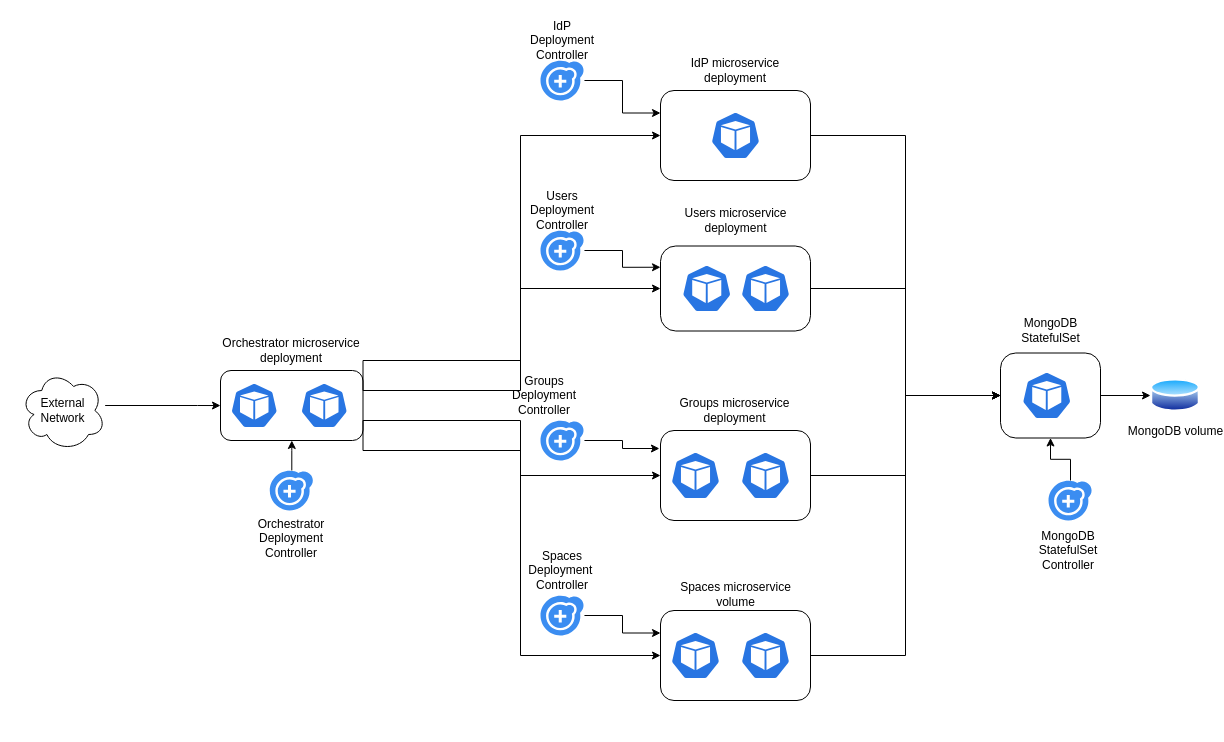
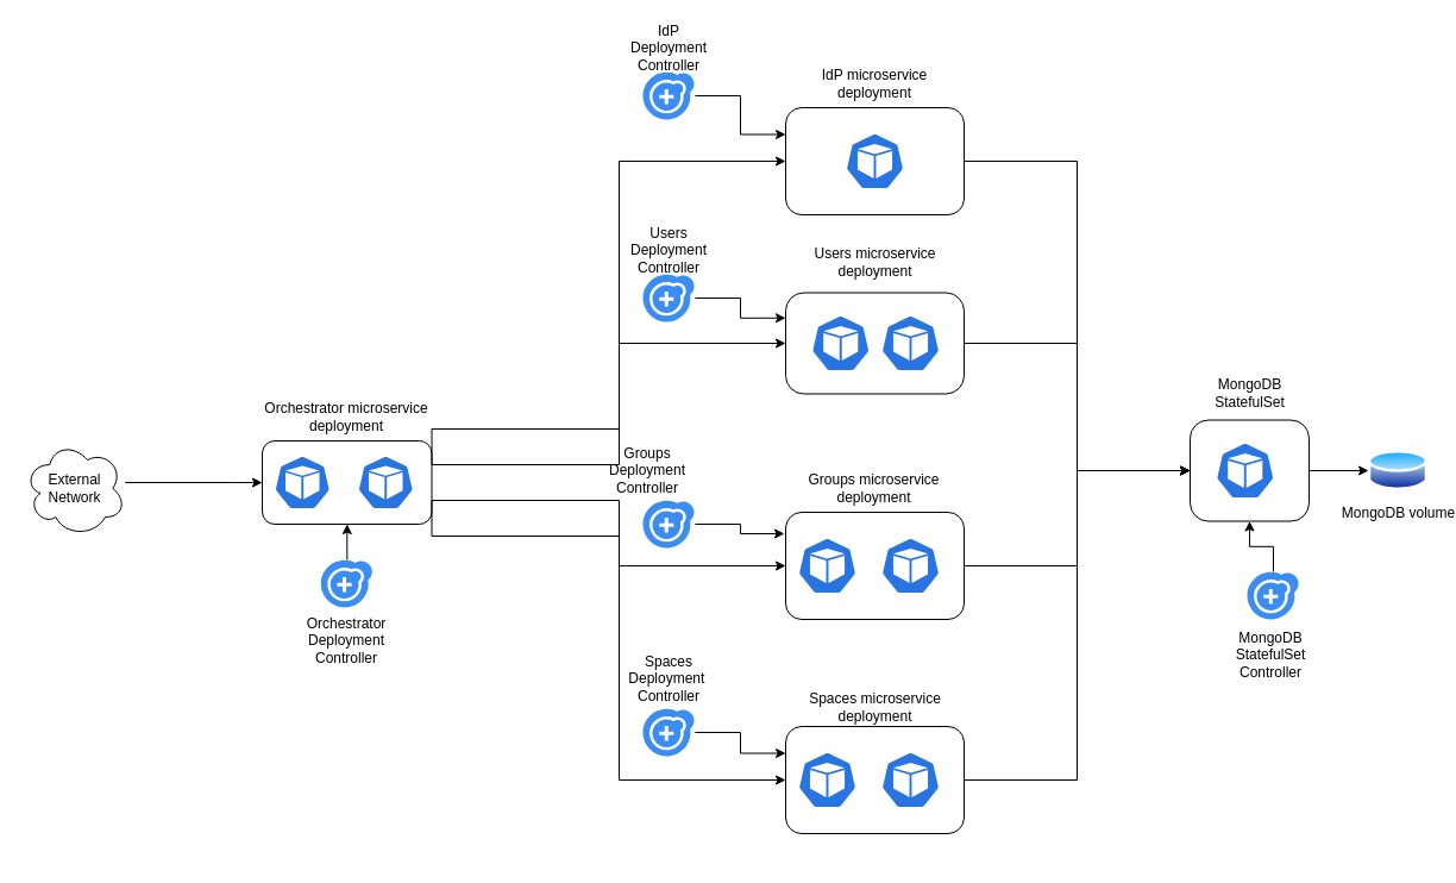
- <mxCell id="22" value="Spaces microservice volume" style="text;html=1;strokeColor=none;fillColor=none;align=center;verticalAlign=middle;whiteSpace=wrap;rounded=0;" parent="18" vertex="1"><mxGeometry x="5.62" y="14" width="138.75" height="20" as="geometry" /></mxCell>
+ <mxCell id="22" value="Spaces microservice deployment" style="text;html=1;strokeColor=none;fillColor=none;align=center;verticalAlign=middle;whiteSpace=wrap;rounded=0;" parent="18" vertex="1"><mxGeometry x="5.62" y="14" width="138.75" height="20" as="geometry" /></mxCell>
